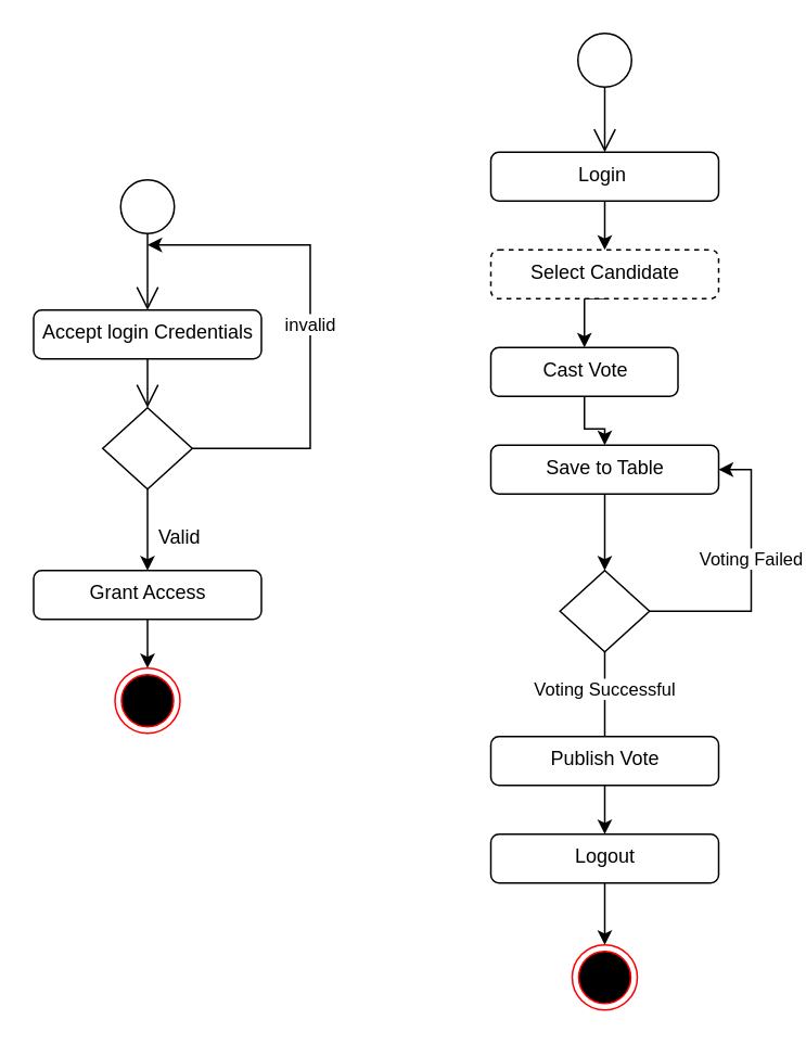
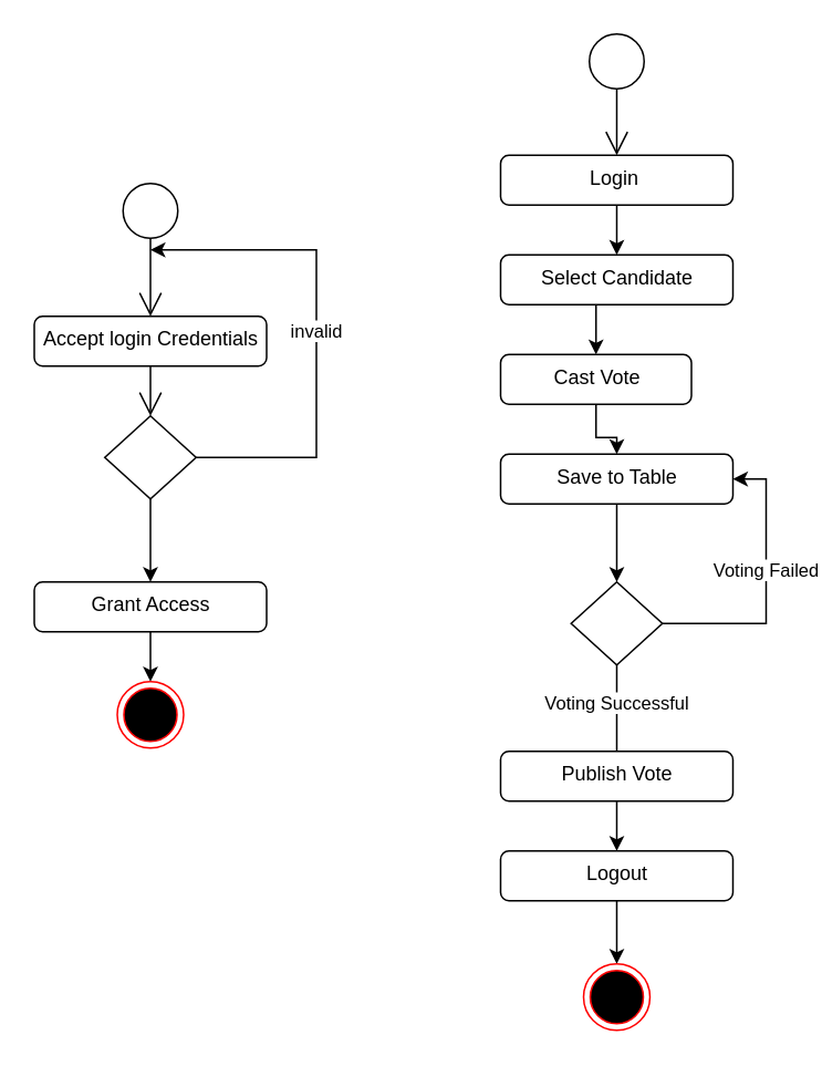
- <mxCell id="28" value="Select Candidate" style="html=1;align=center;verticalAlign=top;rounded=1;absoluteArcSize=1;arcSize=10;dashed=1;" parent="1" vertex="1"><mxGeometry x="301" y="153" width="140" height="30" as="geometry" /></mxCell>
+ <mxCell id="28" value="Select Candidate" style="html=1;align=center;verticalAlign=top;rounded=1;absoluteArcSize=1;arcSize=10;dashed=0;" parent="1" vertex="1"><mxGeometry x="301" y="153" width="140" height="30" as="geometry" /></mxCell>
- <mxCell id="8" value="Valid" style="text;html=1;strokeColor=none;fillColor=none;align=center;verticalAlign=middle;whiteSpace=wrap;rounded=0;" parent="1" vertex="1"><mxGeometry x="90" y="320" width="40" height="20" as="geometry" /></mxCell>
